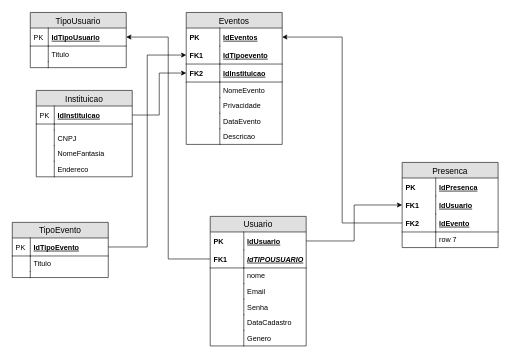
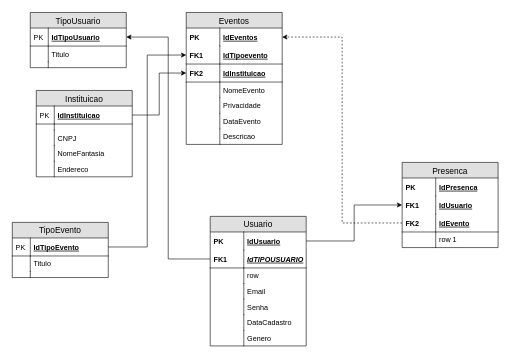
- <mxCell id="68" style="edgeStyle=orthogonalEdgeStyle;rounded=0;orthogonalLoop=1;jettySize=auto;html=1;" edge="1" parent="1" source="62" target="28"><mxGeometry relative="1" as="geometry" /></mxCell>
+ <mxCell id="68" style="edgeStyle=orthogonalEdgeStyle;rounded=0;orthogonalLoop=1;jettySize=auto;html=1;dashed=1;" edge="1" parent="1" source="62" target="28"><mxGeometry relative="1" as="geometry" /></mxCell>
- <mxCell id="64" value="row 7" style="shape=partialRectangle;top=0;left=0;right=0;bottom=0;align=left;verticalAlign=top;fillColor=none;spacingLeft=60;spacingRight=4;overflow=hidden;rotatable=0;points=[[0,0.5],[1,0.5]];portConstraint=eastwest;dropTarget=0;fontSize=12;" vertex="1" parent="57"><mxGeometry y="116" width="160" height="26" as="geometry" /></mxCell>
+ <mxCell id="64" value="row 1" style="shape=partialRectangle;top=0;left=0;right=0;bottom=0;align=left;verticalAlign=top;fillColor=none;spacingLeft=60;spacingRight=4;overflow=hidden;rotatable=0;points=[[0,0.5],[1,0.5]];portConstraint=eastwest;dropTarget=0;fontSize=12;" vertex="1" parent="57"><mxGeometry y="116" width="160" height="26" as="geometry" /></mxCell>
- <mxCell id="47" value="nome" style="shape=partialRectangle;top=0;left=0;right=0;bottom=0;align=left;verticalAlign=top;fillColor=none;spacingLeft=60;spacingRight=4;overflow=hidden;rotatable=0;points=[[0,0.5],[1,0.5]];portConstraint=eastwest;dropTarget=0;fontSize=12;" vertex="1" parent="42"><mxGeometry y="86" width="160" height="26" as="geometry" /></mxCell>
+ <mxCell id="47" value="row" style="shape=partialRectangle;top=0;left=0;right=0;bottom=0;align=left;verticalAlign=top;fillColor=none;spacingLeft=60;spacingRight=4;overflow=hidden;rotatable=0;points=[[0,0.5],[1,0.5]];portConstraint=eastwest;dropTarget=0;fontSize=12;" vertex="1" parent="42"><mxGeometry y="86" width="160" height="26" as="geometry" /></mxCell>
